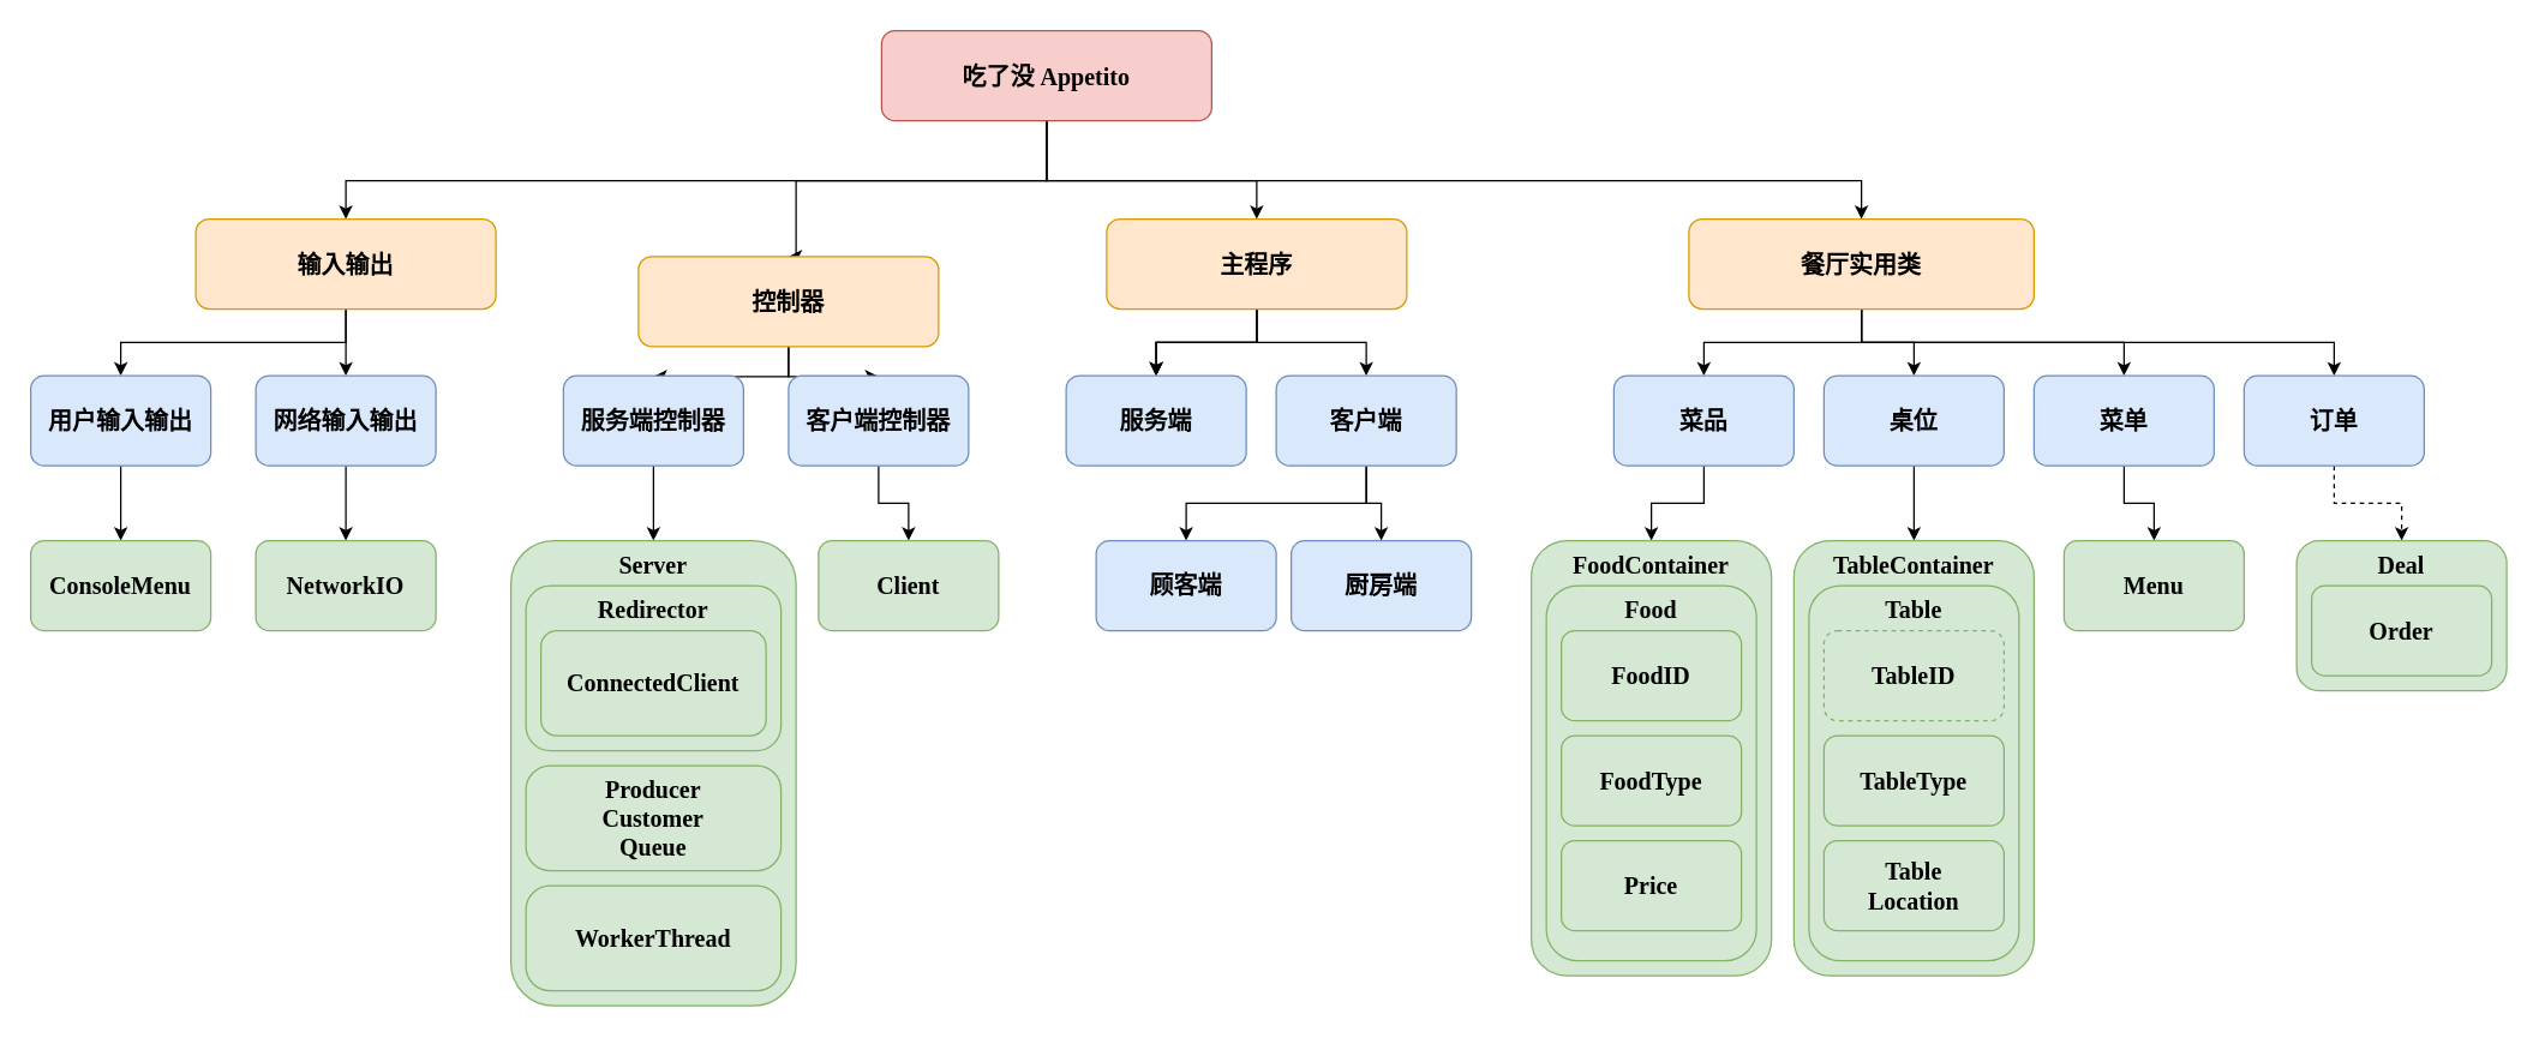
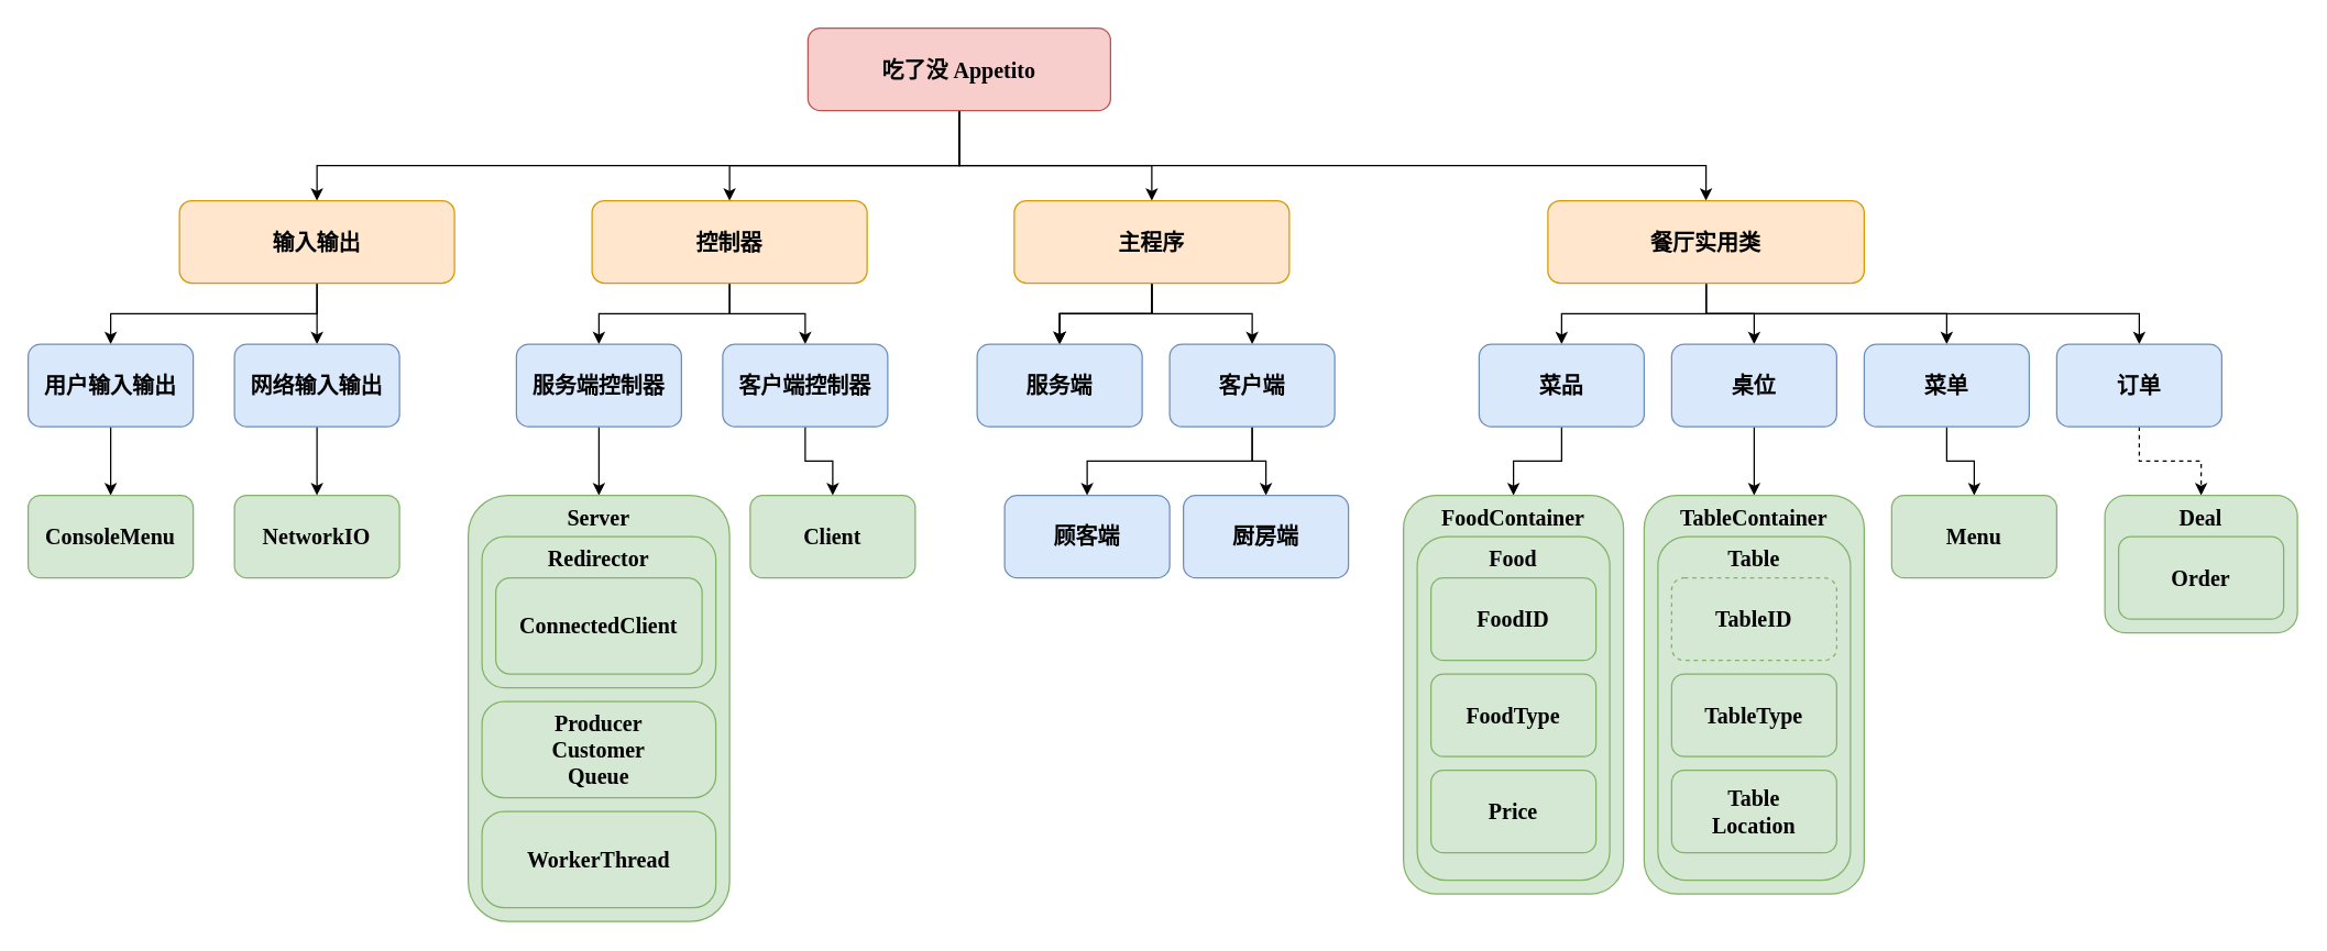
- <mxCell id="14" value="控制器" style="rounded=1;fillColor=#ffe6cc;strokeColor=#d79b00;shadow=0;fontStyle=1;fontSize=16;fontFamily=思源宋体;" vertex="1" parent="1"><mxGeometry x="425" y="170.5" width="200" height="60" as="geometry" /></mxCell>
+ <mxCell id="14" value="控制器" style="rounded=1;fillColor=#ffe6cc;strokeColor=#d79b00;shadow=0;fontStyle=1;fontSize=16;fontFamily=思源宋体;" vertex="1" parent="1"><mxGeometry x="430" y="145.5" width="200" height="60" as="geometry" /></mxCell>
